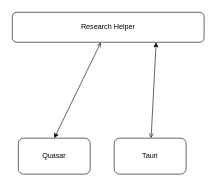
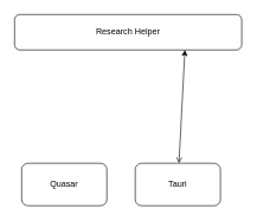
- <mxCell id="2" style="edgeStyle=none;html=1;entryX=0.5;entryY=0;entryDx=0;entryDy=0;startArrow=open;startFill=0;" edge="1" parent="1" source="3" target="4"><mxGeometry relative="1" as="geometry" /></mxCell>
